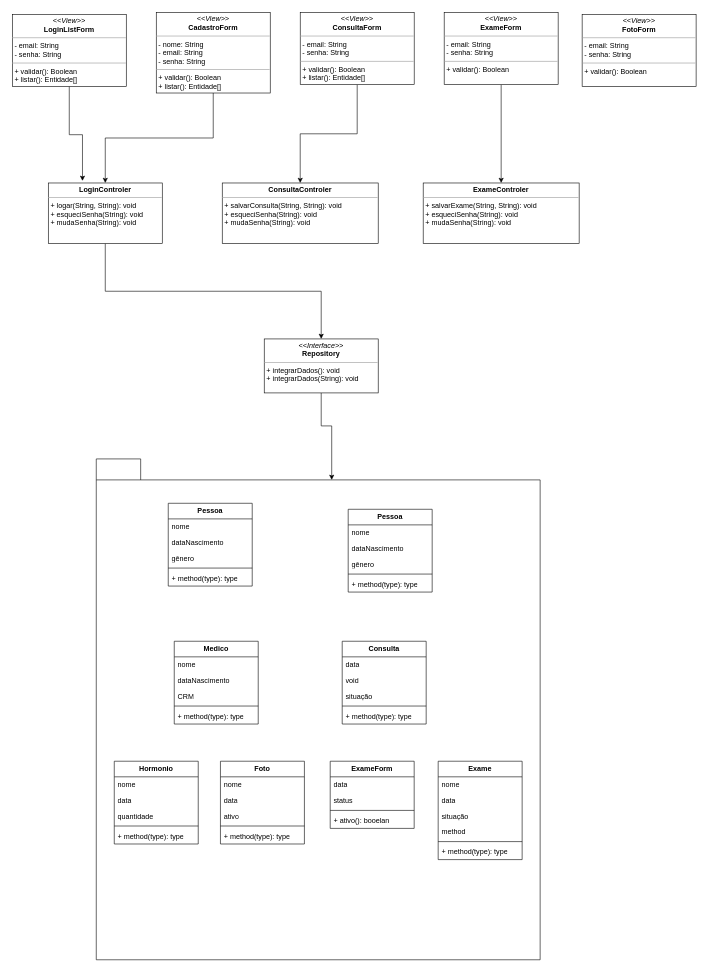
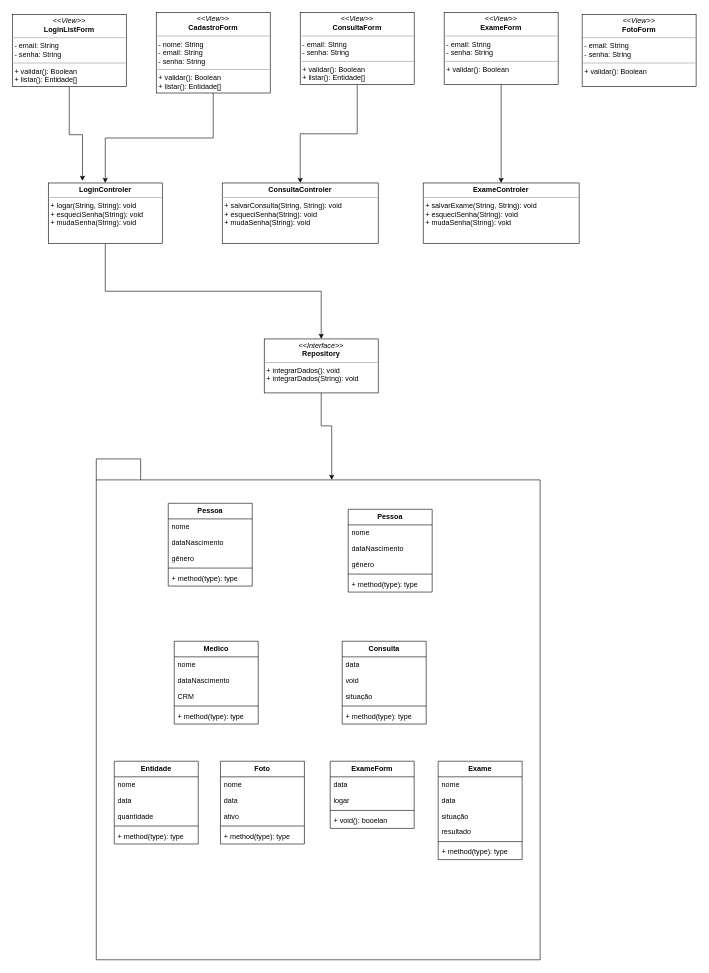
- <mxCell id="20" value="&lt;b&gt;Hormonio&lt;/b&gt;" style="swimlane;fontStyle=0;childLayout=stackLayout;horizontal=1;startSize=26;fillColor=none;horizontalStack=0;resizeParent=1;resizeParentMax=0;resizeLast=0;collapsible=1;marginBottom=0;whiteSpace=wrap;html=1;" vertex="1" parent="12"><mxGeometry x="30" y="504" width="140" height="138" as="geometry" /></mxCell>
+ <mxCell id="20" value="&lt;b&gt;Entidade&lt;/b&gt;" style="swimlane;fontStyle=0;childLayout=stackLayout;horizontal=1;startSize=26;fillColor=none;horizontalStack=0;resizeParent=1;resizeParentMax=0;resizeLast=0;collapsible=1;marginBottom=0;whiteSpace=wrap;html=1;" vertex="1" parent="12"><mxGeometry x="30" y="504" width="140" height="138" as="geometry" /></mxCell>
- <mxCell id="53" value="status" style="text;strokeColor=none;fillColor=none;align=left;verticalAlign=top;spacingLeft=4;spacingRight=4;overflow=hidden;rotatable=0;points=[[0,0.5],[1,0.5]];portConstraint=eastwest;whiteSpace=wrap;html=1;" vertex="1" parent="51"><mxGeometry y="52" width="140" height="26" as="geometry" /></mxCell>
+ <mxCell id="53" value="logar" style="text;strokeColor=none;fillColor=none;align=left;verticalAlign=top;spacingLeft=4;spacingRight=4;overflow=hidden;rotatable=0;points=[[0,0.5],[1,0.5]];portConstraint=eastwest;whiteSpace=wrap;html=1;" vertex="1" parent="51"><mxGeometry y="52" width="140" height="26" as="geometry" /></mxCell>
- <mxCell id="55" value="+ ativo(): booelan" style="text;strokeColor=none;fillColor=none;align=left;verticalAlign=top;spacingLeft=4;spacingRight=4;overflow=hidden;rotatable=0;points=[[0,0.5],[1,0.5]];portConstraint=eastwest;whiteSpace=wrap;html=1;" vertex="1" parent="51"><mxGeometry y="86" width="140" height="26" as="geometry" /></mxCell>
+ <mxCell id="55" value="+ void(): booelan" style="text;strokeColor=none;fillColor=none;align=left;verticalAlign=top;spacingLeft=4;spacingRight=4;overflow=hidden;rotatable=0;points=[[0,0.5],[1,0.5]];portConstraint=eastwest;whiteSpace=wrap;html=1;" vertex="1" parent="51"><mxGeometry y="86" width="140" height="26" as="geometry" /></mxCell>
- <mxCell id="42" value="method" style="text;strokeColor=none;fillColor=none;align=left;verticalAlign=top;spacingLeft=4;spacingRight=4;overflow=hidden;rotatable=0;points=[[0,0.5],[1,0.5]];portConstraint=eastwest;whiteSpace=wrap;html=1;" vertex="1" parent="38"><mxGeometry y="104" width="140" height="26" as="geometry" /></mxCell>
+ <mxCell id="42" value="resultado" style="text;strokeColor=none;fillColor=none;align=left;verticalAlign=top;spacingLeft=4;spacingRight=4;overflow=hidden;rotatable=0;points=[[0,0.5],[1,0.5]];portConstraint=eastwest;whiteSpace=wrap;html=1;" vertex="1" parent="38"><mxGeometry y="104" width="140" height="26" as="geometry" /></mxCell>
